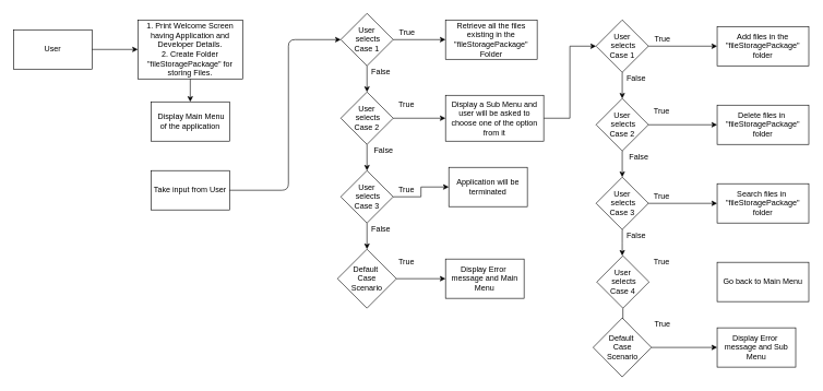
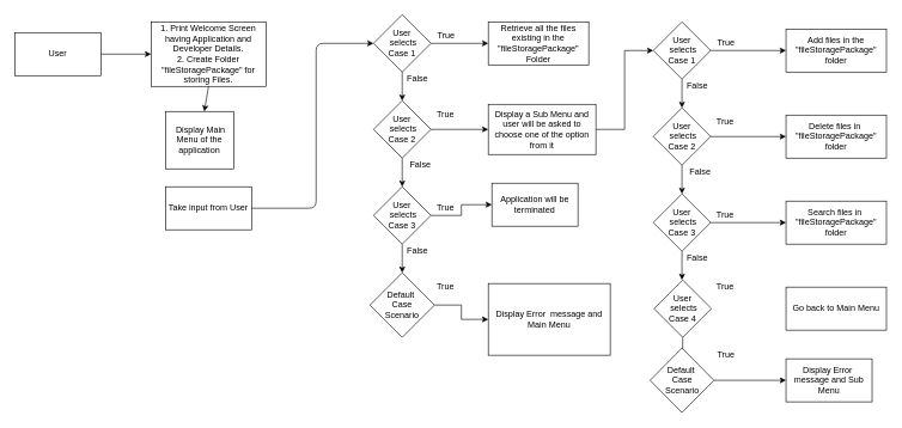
- <mxCell id="6" value="&amp;nbsp;Display Main Menu of the application" style="rounded=0;whiteSpace=wrap;html=1;" vertex="1" parent="1"><mxGeometry x="230" y="155" width="120" height="60" as="geometry" /></mxCell>
+ <mxCell id="6" value="&amp;nbsp;Display Main Menu of the application" style="rounded=0;whiteSpace=wrap;html=1;" vertex="1" parent="1"><mxGeometry x="230" y="155" width="95" height="80" as="geometry" /></mxCell>
- <mxCell id="31" value="Display Error&amp;nbsp; message and Main Menu" style="whiteSpace=wrap;html=1;" vertex="1" parent="1"><mxGeometry x="680" y="395" width="120" height="60" as="geometry" /></mxCell>
+ <mxCell id="31" value="Display Error&amp;nbsp; message and Main Menu" style="whiteSpace=wrap;html=1;" vertex="1" parent="1"><mxGeometry x="680" y="395" width="170" height="100" as="geometry" /></mxCell>
